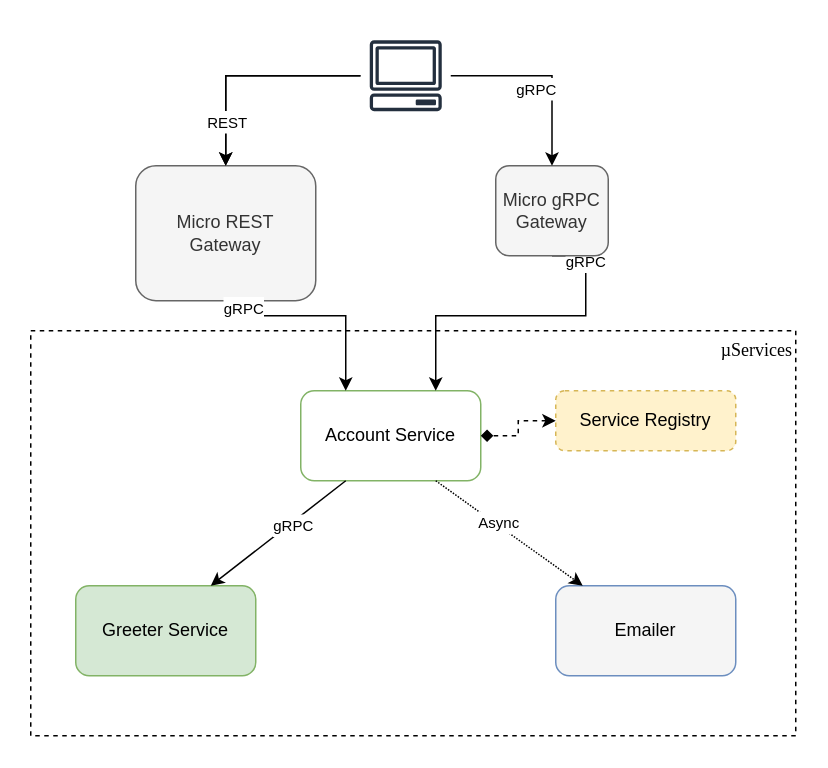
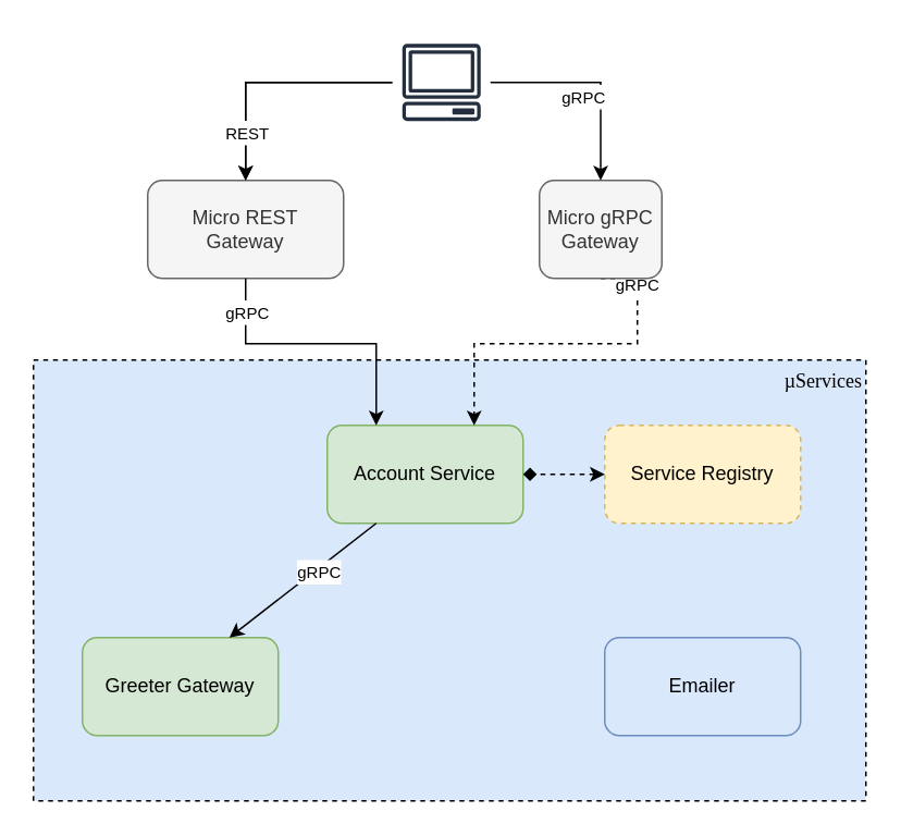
- <mxCell id="2" value="Micro REST&lt;br&gt;Gateway" style="rounded=1;whiteSpace=wrap;html=1;fillColor=#f5f5f5;strokeColor=#666666;fontColor=#333333;" parent="1" vertex="1"><mxGeometry x="90" y="110" width="120" height="90" as="geometry" /></mxCell>
+ <mxCell id="2" value="Micro REST&lt;br&gt;Gateway" style="rounded=1;whiteSpace=wrap;html=1;fillColor=#f5f5f5;strokeColor=#666666;fontColor=#333333;" parent="1" vertex="1"><mxGeometry x="90" y="110" width="120" height="60" as="geometry" /></mxCell>
- <mxCell id="14" style="edgeStyle=orthogonalEdgeStyle;rounded=0;orthogonalLoop=1;jettySize=auto;html=1;entryX=0.75;entryY=0;entryDx=0;entryDy=0;exitX=0.5;exitY=1;exitDx=0;exitDy=0;" parent="1" source="21" target="4" edge="1"><mxGeometry relative="1" as="geometry"><mxPoint x="230" y="120" as="sourcePoint" /><Array as="points"><mxPoint x="390" y="210" /><mxPoint x="290" y="210" /></Array></mxGeometry></mxCell>
+ <mxCell id="14" style="edgeStyle=orthogonalEdgeStyle;rounded=0;orthogonalLoop=1;jettySize=auto;html=1;entryX=0.75;entryY=0;entryDx=0;entryDy=0;exitX=0.5;exitY=1;exitDx=0;exitDy=0;dashed=1;" parent="1" source="21" target="4" edge="1"><mxGeometry relative="1" as="geometry"><mxPoint x="230" y="120" as="sourcePoint" /><Array as="points"><mxPoint x="390" y="210" /><mxPoint x="290" y="210" /></Array></mxGeometry></mxCell>
- <mxCell id="13" value="Service Registry" style="rounded=1;whiteSpace=wrap;html=1;dashed=1;fillColor=#fff2cc;strokeColor=#d6b656;" parent="1" vertex="1"><mxGeometry x="370" y="260" width="120" height="40" as="geometry" /></mxCell>
+ <mxCell id="13" value="Service Registry" style="rounded=1;whiteSpace=wrap;html=1;dashed=1;fillColor=#fff2cc;strokeColor=#d6b656;" parent="1" vertex="1"><mxGeometry x="370" y="260" width="120" height="60" as="geometry" /></mxCell>
- <mxCell id="4" value="Account Service" style="rounded=1;whiteSpace=wrap;html=1;fillColor=#ffffff;strokeColor=#82b366;" parent="1" vertex="1"><mxGeometry x="200" y="260" width="120" height="60" as="geometry" /></mxCell>
+ <mxCell id="4" value="Account Service" style="rounded=1;whiteSpace=wrap;html=1;fillColor=#d5e8d4;strokeColor=#82b366;" parent="1" vertex="1"><mxGeometry x="200" y="260" width="120" height="60" as="geometry" /></mxCell>
- <mxCell id="11" value="" style="endArrow=classic;html=1;exitX=0.75;exitY=1;exitDx=0;exitDy=0;dashed=1;dashPattern=1 1;" parent="1" source="4" target="6" edge="1"><mxGeometry width="50" height="50" relative="1" as="geometry"><mxPoint x="-30" y="610" as="sourcePoint" /><mxPoint x="20" y="560" as="targetPoint" /></mxGeometry></mxCell>
- <mxCell id="12" value="&lt;font style=&quot;font-size: 10px&quot;&gt;Async&lt;/font&gt;" style="text;html=1;resizable=0;points=[];align=center;verticalAlign=middle;labelBackgroundColor=#ffffff;" parent="11" vertex="1" connectable="0"><mxGeometry x="-0.167" y="2" relative="1" as="geometry"><mxPoint as="offset" /></mxGeometry></mxCell>
- <mxCell id="3" value="&lt;font face=&quot;Comic Sans MS&quot;&gt;&amp;nbsp;µServices&lt;br&gt;&lt;br&gt;&lt;br&gt;&lt;br&gt;&lt;br&gt;&lt;br&gt;&lt;br&gt;&lt;br&gt;&lt;br&gt;&lt;br&gt;&lt;br&gt;&lt;br&gt;&lt;br&gt;&lt;br&gt;&lt;br&gt;&lt;br&gt;&lt;br&gt;&amp;nbsp;&lt;/font&gt;" style="rounded=0;whiteSpace=wrap;html=1;dashed=1;align=right;" parent="1" vertex="1"><mxGeometry x="20" y="220" width="510" height="270" as="geometry" /></mxCell>
+ <mxCell id="3" value="&lt;font face=&quot;Comic Sans MS&quot;&gt;&amp;nbsp;µServices&lt;br&gt;&lt;br&gt;&lt;br&gt;&lt;br&gt;&lt;br&gt;&lt;br&gt;&lt;br&gt;&lt;br&gt;&lt;br&gt;&lt;br&gt;&lt;br&gt;&lt;br&gt;&lt;br&gt;&lt;br&gt;&lt;br&gt;&lt;br&gt;&lt;br&gt;&amp;nbsp;&lt;/font&gt;" style="rounded=0;whiteSpace=wrap;html=1;dashed=1;align=right;fillColor=#dae8fc;" parent="1" vertex="1"><mxGeometry x="20" y="220" width="510" height="270" as="geometry" /></mxCell>
- <mxCell id="5" value="Greeter Service" style="rounded=1;whiteSpace=wrap;html=1;fillColor=#d5e8d4;strokeColor=#82b366;" parent="1" vertex="1"><mxGeometry x="50" y="390" width="120" height="60" as="geometry" /></mxCell>
+ <mxCell id="5" value="Greeter Gateway" style="rounded=1;whiteSpace=wrap;html=1;fillColor=#d5e8d4;strokeColor=#82b366;" parent="1" vertex="1"><mxGeometry x="50" y="390" width="120" height="60" as="geometry" /></mxCell>
- <mxCell id="6" value="Emailer" style="rounded=1;whiteSpace=wrap;html=1;fillColor=#f5f5f5;strokeColor=#6c8ebf;" parent="1" vertex="1"><mxGeometry x="370" y="390" width="120" height="60" as="geometry" /></mxCell>
+ <mxCell id="6" value="Emailer" style="rounded=1;whiteSpace=wrap;html=1;fillColor=#dae8fc;strokeColor=#6c8ebf;" parent="1" vertex="1"><mxGeometry x="370" y="390" width="120" height="60" as="geometry" /></mxCell>
